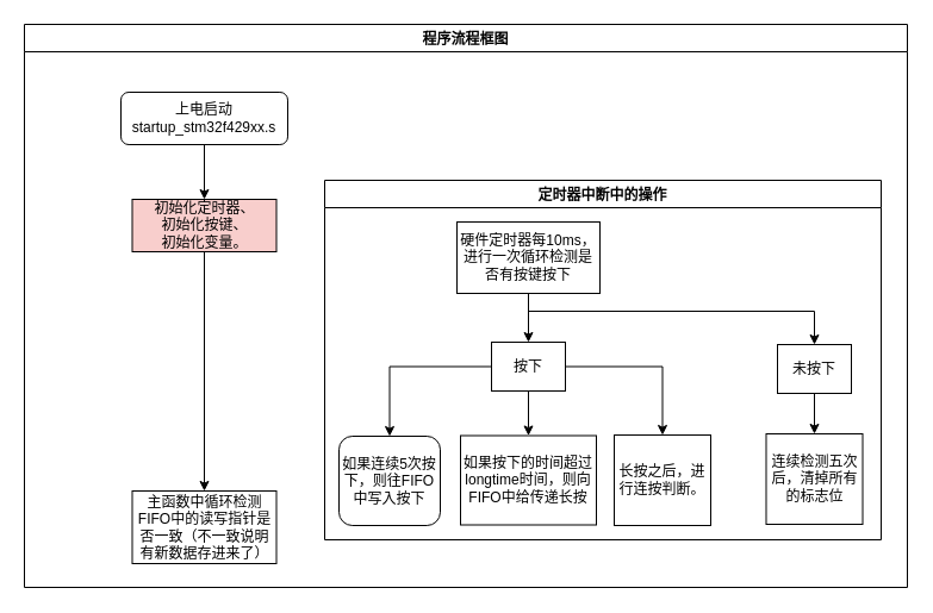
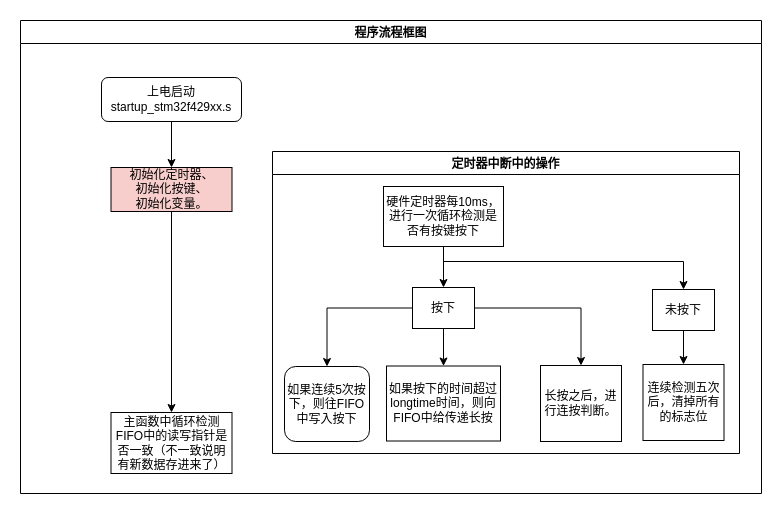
- <mxCell id="12" value="长按之后，进行连按判断。" style="rounded=0;whiteSpace=wrap;html=1;" vertex="1" parent="8"><mxGeometry x="243" y="214" width="81" height="76" as="geometry" /></mxCell>
+ <mxCell id="12" value="长按之后，进行连按判断。" style="rounded=0;whiteSpace=wrap;html=1;" vertex="1" parent="8"><mxGeometry x="268" y="214" width="81" height="76" as="geometry" /></mxCell>
